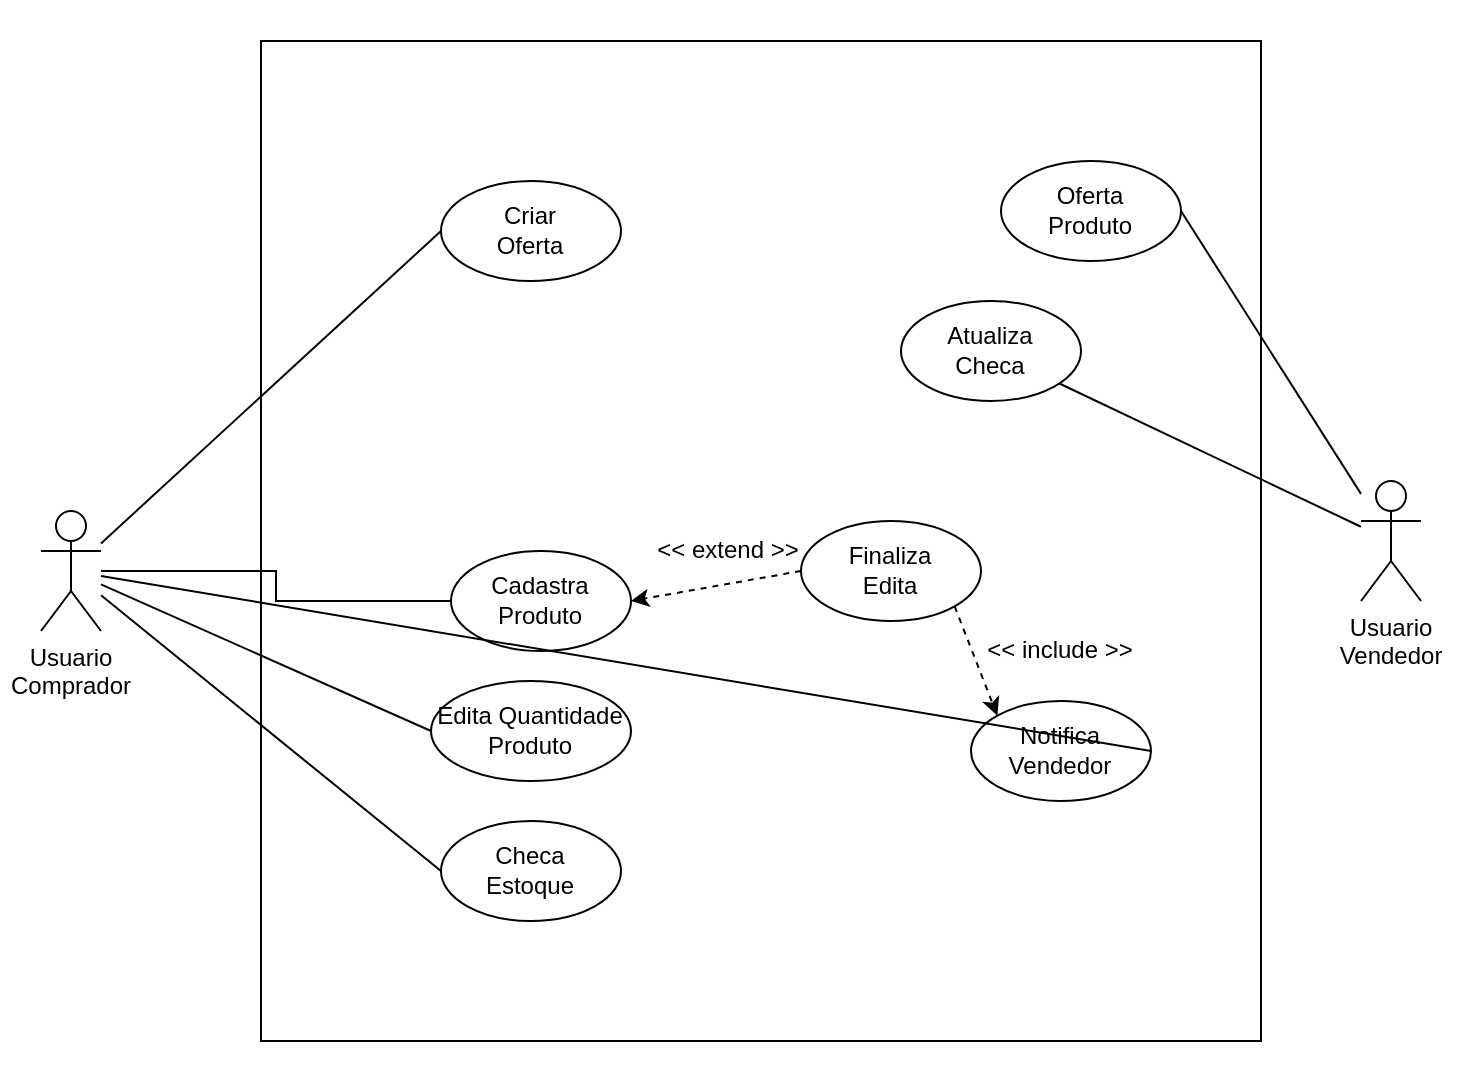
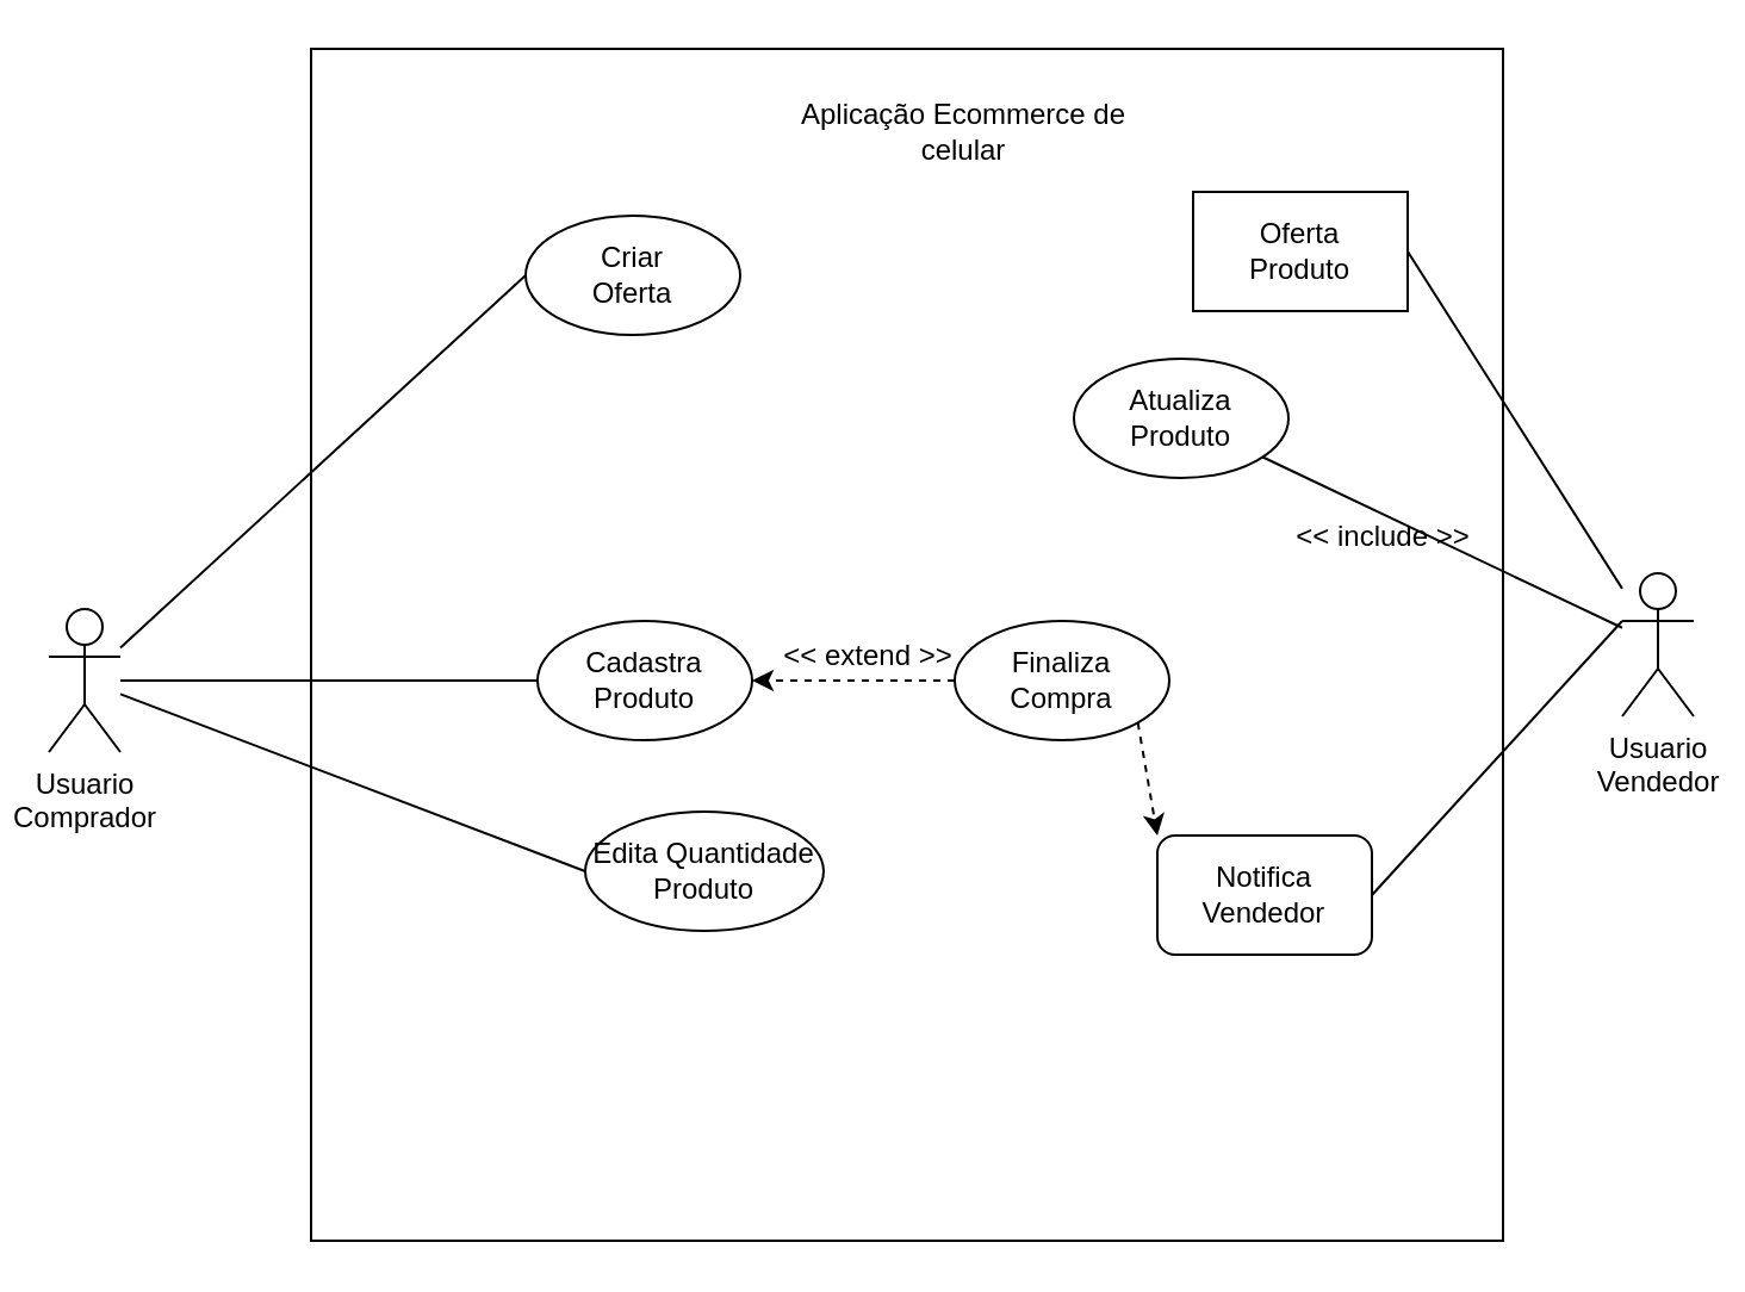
+ <mxCell id="9" value="Aplicação Ecommerce de celular" style="text;html=1;strokeColor=none;fillColor=none;align=center;verticalAlign=middle;whiteSpace=wrap;rounded=0;" vertex="1" parent="1"><mxGeometry x="324" y="40" width="160" height="30" as="geometry" /></mxCell>
- <mxCell id="19" value="&lt;div&gt;Oferta&lt;/div&gt;&lt;div&gt;Produto&lt;br&gt;&lt;/div&gt;" style="ellipse;whiteSpace=wrap;html=1;" vertex="1" parent="1"><mxGeometry x="500" y="80" width="90" height="50" as="geometry" /></mxCell>
+ <mxCell id="19" value="&lt;div&gt;Oferta&lt;/div&gt;&lt;div&gt;Produto&lt;br&gt;&lt;/div&gt;" style="whiteSpace=wrap;html=1;rounded=0;" vertex="1" parent="1"><mxGeometry x="500" y="80" width="90" height="50" as="geometry" /></mxCell>
- <mxCell id="20" value="&lt;div&gt;Atualiza&lt;br&gt;&lt;/div&gt;&lt;div&gt;Checa&lt;/div&gt;" style="ellipse;whiteSpace=wrap;html=1;" vertex="1" parent="1"><mxGeometry x="450" y="150" width="90" height="50" as="geometry" /></mxCell>
+ <mxCell id="20" value="&lt;div&gt;Atualiza&lt;br&gt;&lt;/div&gt;&lt;div&gt;Produto&lt;/div&gt;" style="ellipse;whiteSpace=wrap;html=1;" vertex="1" parent="1"><mxGeometry x="450" y="150" width="90" height="50" as="geometry" /></mxCell>
- <mxCell id="13" value="&lt;div&gt;Finaliza&lt;/div&gt;&lt;div&gt;Edita&lt;/div&gt;" style="ellipse;whiteSpace=wrap;html=1;" vertex="1" parent="1"><mxGeometry x="400" y="260" width="90" height="50" as="geometry" /></mxCell>
+ <mxCell id="13" value="&lt;div&gt;Finaliza&lt;/div&gt;&lt;div&gt;Compra&lt;/div&gt;" style="ellipse;whiteSpace=wrap;html=1;" vertex="1" parent="1"><mxGeometry x="400" y="260" width="90" height="50" as="geometry" /></mxCell>
- <mxCell id="10" value="&lt;div&gt;Cadastra&lt;/div&gt;&lt;div&gt;Produto&lt;br&gt;&lt;/div&gt;" style="ellipse;whiteSpace=wrap;html=1;" vertex="1" parent="1"><mxGeometry x="225" y="275" width="90" height="50" as="geometry" /></mxCell>
+ <mxCell id="10" value="&lt;div&gt;Cadastra&lt;/div&gt;&lt;div&gt;Produto&lt;br&gt;&lt;/div&gt;" style="ellipse;whiteSpace=wrap;html=1;" vertex="1" parent="1"><mxGeometry x="225" y="260" width="90" height="50" as="geometry" /></mxCell>
- <mxCell id="23" value="&lt;font style=&quot;font-size: 12px;&quot;&gt;&amp;lt;&amp;lt; include &amp;gt;&amp;gt;&lt;/font&gt;" style="text;html=1;strokeColor=none;fillColor=none;align=center;verticalAlign=middle;whiteSpace=wrap;rounded=0;fontSize=12;" vertex="1" parent="1"><mxGeometry x="490" y="310" width="80" height="30" as="geometry" /></mxCell>
+ <mxCell id="23" value="&lt;font style=&quot;font-size: 12px;&quot;&gt;&amp;lt;&amp;lt; include &amp;gt;&amp;gt;&lt;/font&gt;" style="text;html=1;strokeColor=none;fillColor=none;align=center;verticalAlign=middle;whiteSpace=wrap;rounded=0;fontSize=12;" vertex="1" parent="1"><mxGeometry x="540" y="210" width="80" height="30" as="geometry" /></mxCell>
- <mxCell id="24" value="" style="endArrow=none;html=1;rounded=0;exitX=1;exitY=0.5;exitDx=0;exitDy=0;" edge="1" parent="1" source="21" target="7"><mxGeometry width="50" height="50" relative="1" as="geometry"><mxPoint x="600" y="340" as="sourcePoint" /><mxPoint x="650" y="290" as="targetPoint" /></mxGeometry></mxCell>
+ <mxCell id="24" value="" style="endArrow=none;html=1;rounded=0;entryX=0;entryY=0.333;entryDx=0;entryDy=0;entryPerimeter=0;exitX=1;exitY=0.5;exitDx=0;exitDy=0;" edge="1" parent="1" source="21" target="18"><mxGeometry width="50" height="50" relative="1" as="geometry"><mxPoint x="600" y="340" as="sourcePoint" /><mxPoint x="650" y="290" as="targetPoint" /></mxGeometry></mxCell>
- <mxCell id="11" value="&lt;div&gt;Edita Quantidade&lt;/div&gt;&lt;div&gt;Produto&lt;br&gt;&lt;/div&gt;" style="ellipse;whiteSpace=wrap;html=1;" vertex="1" parent="1"><mxGeometry x="215" y="340" width="100" height="50" as="geometry" /></mxCell>
+ <mxCell id="11" value="&lt;div&gt;Edita Quantidade&lt;/div&gt;&lt;div&gt;Produto&lt;br&gt;&lt;/div&gt;" style="ellipse;whiteSpace=wrap;html=1;" vertex="1" parent="1"><mxGeometry x="245" y="340" width="100" height="50" as="geometry" /></mxCell>
- <mxCell id="6" style="rounded=0;orthogonalLoop=1;jettySize=auto;html=1;entryX=0;entryY=0.5;entryDx=0;entryDy=0;endArrow=none;endFill=0;" edge="1" parent="1" source="7" target="12"><mxGeometry relative="1" as="geometry" /></mxCell>
- <mxCell id="21" value="&lt;div&gt;Notifica&lt;/div&gt;&lt;div&gt;Vendedor&lt;br&gt;&lt;/div&gt;" style="ellipse;whiteSpace=wrap;html=1;" vertex="1" parent="1"><mxGeometry x="485" y="350" width="90" height="50" as="geometry" /></mxCell>
+ <mxCell id="21" value="&lt;div&gt;Notifica&lt;/div&gt;&lt;div&gt;Vendedor&lt;br&gt;&lt;/div&gt;" style="whiteSpace=wrap;html=1;rounded=1;" vertex="1" parent="1"><mxGeometry x="485" y="350" width="90" height="50" as="geometry" /></mxCell>
- <mxCell id="12" value="&lt;div&gt;Checa&lt;/div&gt;&lt;div&gt;Estoque&lt;br&gt;&lt;/div&gt;" style="ellipse;whiteSpace=wrap;html=1;" vertex="1" parent="1"><mxGeometry x="220" y="410" width="90" height="50" as="geometry" /></mxCell>
